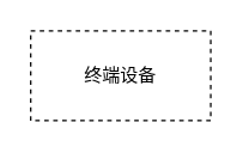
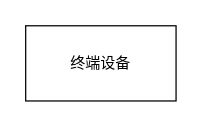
- <mxCell id="2" value="终端设备" style="rounded=0;whiteSpace=wrap;html=1;dashed=1;" vertex="1" parent="1"><mxGeometry x="20" y="20" width="120" height="60" as="geometry" /></mxCell>
+ <mxCell id="2" value="终端设备" style="rounded=0;whiteSpace=wrap;html=1;" vertex="1" parent="1"><mxGeometry x="20" y="20" width="120" height="60" as="geometry" /></mxCell>
